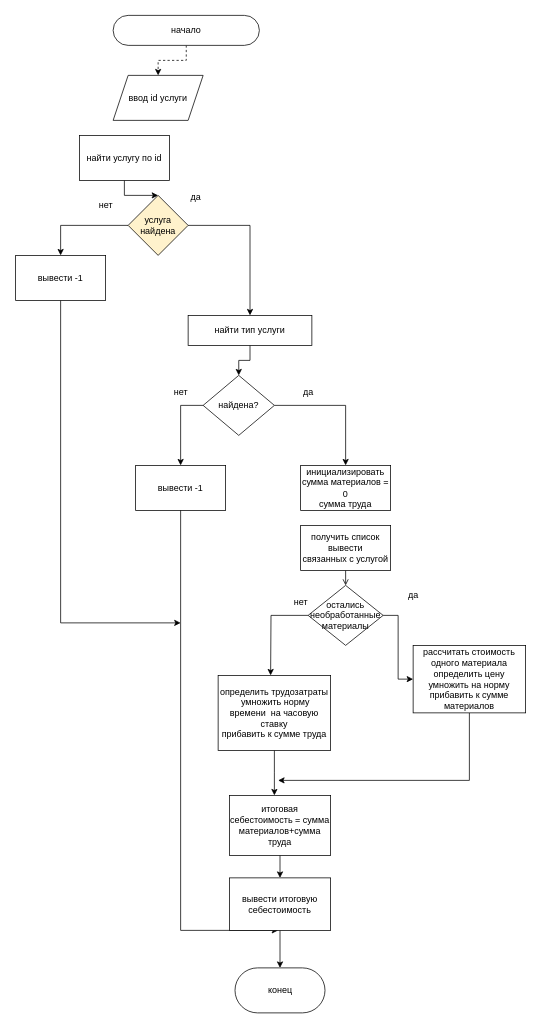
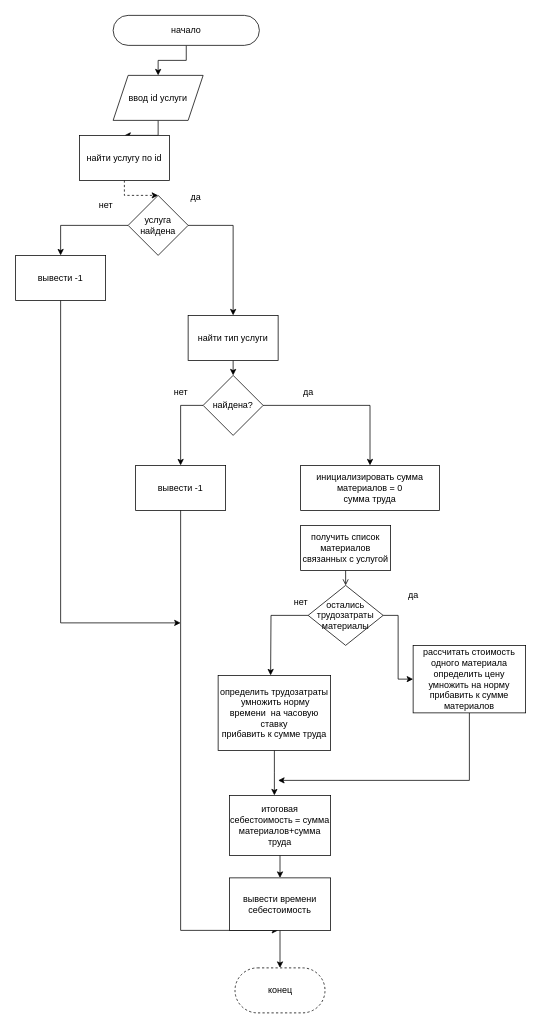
- <mxCell id="2" style="edgeStyle=orthogonalEdgeStyle;rounded=0;orthogonalLoop=1;jettySize=auto;html=1;exitX=0.5;exitY=1;exitDx=0;exitDy=0;entryX=0.5;entryY=0;entryDx=0;entryDy=0;dashed=1;" edge="1" parent="1" source="3" target="5"><mxGeometry relative="1" as="geometry" /></mxCell>
+ <mxCell id="2" style="edgeStyle=orthogonalEdgeStyle;rounded=0;orthogonalLoop=1;jettySize=auto;html=1;exitX=0.5;exitY=1;exitDx=0;exitDy=0;entryX=0.5;entryY=0;entryDx=0;entryDy=0;" edge="1" parent="1" source="3" target="5"><mxGeometry relative="1" as="geometry" /></mxCell>
+ <mxCell id="4" style="edgeStyle=orthogonalEdgeStyle;rounded=0;orthogonalLoop=1;jettySize=auto;html=1;exitX=0.5;exitY=1;exitDx=0;exitDy=0;entryX=0.5;entryY=0;entryDx=0;entryDy=0;" edge="1" parent="1" source="5" target="7"><mxGeometry relative="1" as="geometry" /></mxCell>
- <mxCell id="6" style="edgeStyle=orthogonalEdgeStyle;rounded=0;orthogonalLoop=1;jettySize=auto;html=1;exitX=0.5;exitY=1;exitDx=0;exitDy=0;entryX=0.5;entryY=0;entryDx=0;entryDy=0;" edge="1" parent="1" source="7" target="10"><mxGeometry relative="1" as="geometry" /></mxCell>
+ <mxCell id="6" style="edgeStyle=orthogonalEdgeStyle;rounded=0;orthogonalLoop=1;jettySize=auto;html=1;exitX=0.5;exitY=1;exitDx=0;exitDy=0;entryX=0.5;entryY=0;entryDx=0;entryDy=0;dashed=1;" edge="1" parent="1" source="7" target="10"><mxGeometry relative="1" as="geometry" /></mxCell>
- <mxCell id="10" value="услуга найдена" style="rhombus;whiteSpace=wrap;html=1;fillColor=#fff2cc;" vertex="1" parent="1"><mxGeometry x="170" y="260" width="80" height="80" as="geometry" /></mxCell>
+ <mxCell id="10" value="услуга найдена" style="rhombus;whiteSpace=wrap;html=1;" vertex="1" parent="1"><mxGeometry x="170" y="260" width="80" height="80" as="geometry" /></mxCell>
- <mxCell id="14" value="найти тип услуги" style="rounded=0;whiteSpace=wrap;html=1;" vertex="1" parent="1"><mxGeometry x="250" y="420" width="165" height="40" as="geometry" /></mxCell>
+ <mxCell id="14" value="найти тип услуги" style="rounded=0;whiteSpace=wrap;html=1;" vertex="1" parent="1"><mxGeometry x="250" y="420" width="120" height="60" as="geometry" /></mxCell>
- <mxCell id="17" value="найдена?" style="rhombus;whiteSpace=wrap;html=1;" vertex="1" parent="1"><mxGeometry x="270" y="500" width="95" height="80" as="geometry" /></mxCell>
+ <mxCell id="17" value="найдена?" style="rhombus;whiteSpace=wrap;html=1;" vertex="1" parent="1"><mxGeometry x="270" y="500" width="80" height="80" as="geometry" /></mxCell>
- <mxCell id="18" value="инициализировать сумма материалов = 0&lt;br&gt;сумма труда" style="rounded=0;whiteSpace=wrap;html=1;" vertex="1" parent="1"><mxGeometry x="400" y="620" width="120" height="60" as="geometry" /></mxCell>
+ <mxCell id="18" value="инициализировать сумма материалов = 0&lt;br&gt;сумма труда" style="rounded=0;whiteSpace=wrap;html=1;" vertex="1" parent="1"><mxGeometry x="400" y="620" width="185" height="60" as="geometry" /></mxCell>
- <mxCell id="20" value="получить список вывести&lt;br&gt;связанных с услугой" style="rounded=0;whiteSpace=wrap;html=1;" vertex="1" parent="1"><mxGeometry x="400" y="700" width="120" height="60" as="geometry" /></mxCell>
+ <mxCell id="20" value="получить список материалов&lt;br&gt;связанных с услугой" style="rounded=0;whiteSpace=wrap;html=1;" vertex="1" parent="1"><mxGeometry x="400" y="700" width="120" height="60" as="geometry" /></mxCell>
- <mxCell id="23" value="остались необработанные материалы" style="rhombus;whiteSpace=wrap;html=1;" vertex="1" parent="1"><mxGeometry x="410" y="780" width="100" height="80" as="geometry" /></mxCell>
+ <mxCell id="23" value="остались трудозатраты материалы" style="rhombus;whiteSpace=wrap;html=1;" vertex="1" parent="1"><mxGeometry x="410" y="780" width="100" height="80" as="geometry" /></mxCell>
- <mxCell id="35" value="вывести итоговую себестоимость" style="rounded=0;whiteSpace=wrap;html=1;" vertex="1" parent="1"><mxGeometry x="305" y="1170" width="135" height="70" as="geometry" /></mxCell>
+ <mxCell id="35" value="вывести времени себестоимость" style="rounded=0;whiteSpace=wrap;html=1;" vertex="1" parent="1"><mxGeometry x="305" y="1170" width="135" height="70" as="geometry" /></mxCell>
- <mxCell id="36" value="конец" style="rounded=1;whiteSpace=wrap;html=1;arcSize=50;" vertex="1" parent="1"><mxGeometry x="312.5" y="1290" width="120" height="60" as="geometry" /></mxCell>
+ <mxCell id="36" value="конец" style="rounded=1;whiteSpace=wrap;html=1;arcSize=50;dashed=1;" vertex="1" parent="1"><mxGeometry x="312.5" y="1290" width="120" height="60" as="geometry" /></mxCell>
